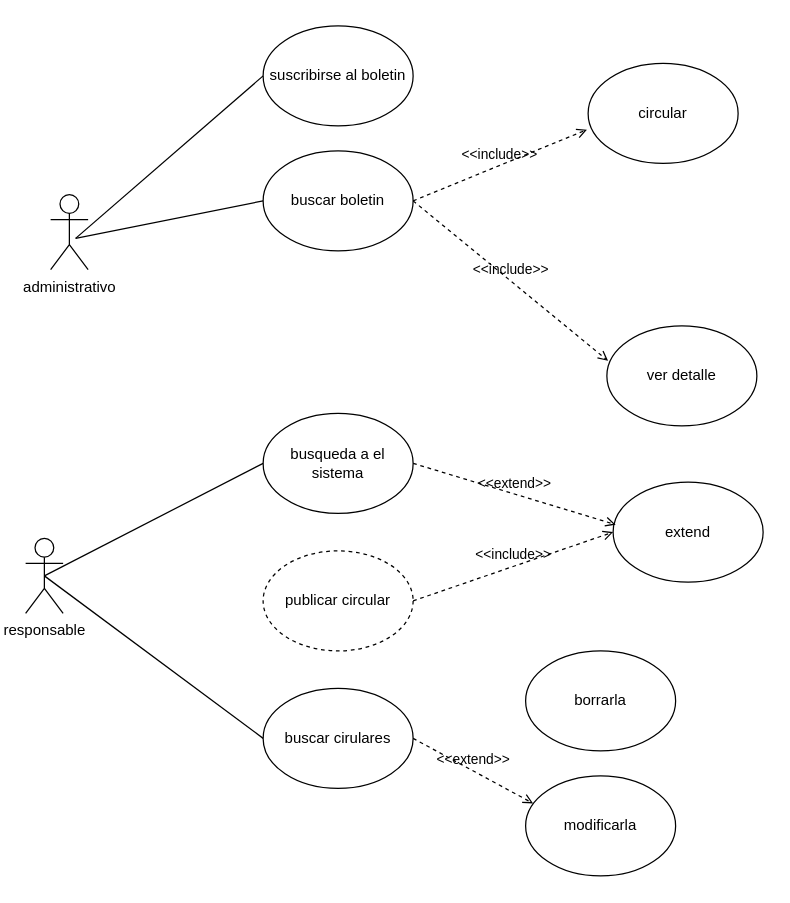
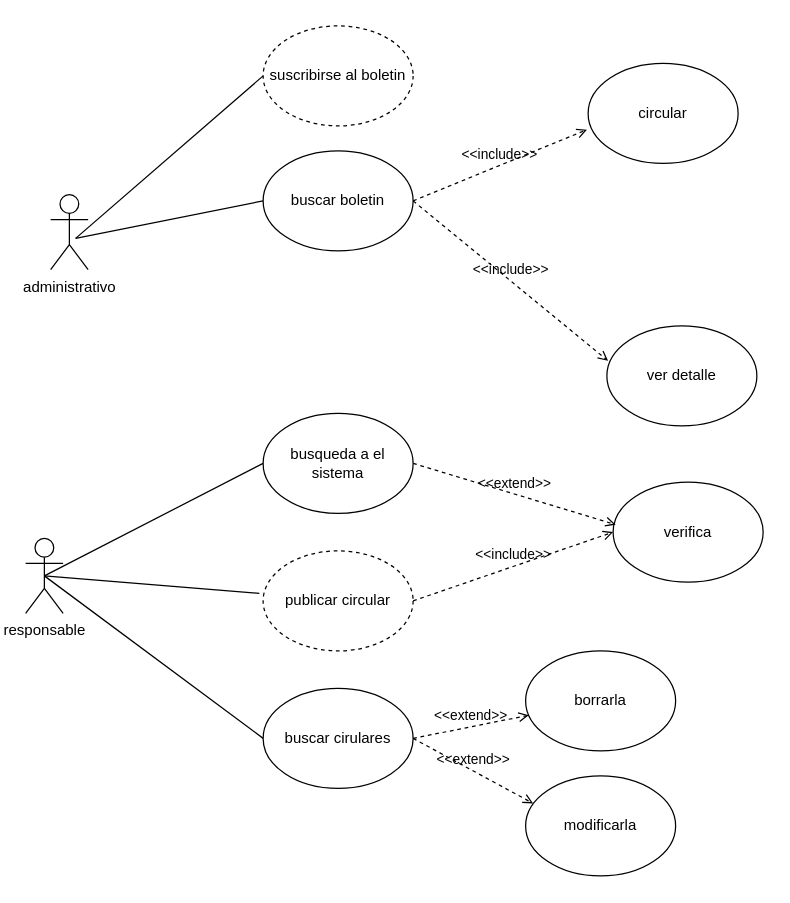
- <mxCell id="4" value="suscribirse al boletin" style="ellipse;whiteSpace=wrap;html=1;" parent="1" vertex="1"><mxGeometry x="210" y="20" width="120" height="80" as="geometry" /></mxCell>
+ <mxCell id="4" value="suscribirse al boletin" style="ellipse;whiteSpace=wrap;html=1;dashed=1;" parent="1" vertex="1"><mxGeometry x="210" y="20" width="120" height="80" as="geometry" /></mxCell>
- <mxCell id="18" value="extend" style="ellipse;whiteSpace=wrap;html=1;" parent="1" vertex="1"><mxGeometry x="490" y="385" width="120" height="80" as="geometry" /></mxCell>
+ <mxCell id="18" value="verifica" style="ellipse;whiteSpace=wrap;html=1;" parent="1" vertex="1"><mxGeometry x="490" y="385" width="120" height="80" as="geometry" /></mxCell>
+ <mxCell id="13" value="" style="endArrow=none;html=1;rounded=0;exitX=0.5;exitY=0.5;exitDx=0;exitDy=0;exitPerimeter=0;entryX=-0.025;entryY=0.425;entryDx=0;entryDy=0;entryPerimeter=0;" parent="1" source="3" target="8" edge="1"><mxGeometry width="50" height="50" relative="1" as="geometry"><mxPoint x="160" y="380" as="sourcePoint" /><mxPoint x="210" y="330" as="targetPoint" /></mxGeometry></mxCell>
+ <mxCell id="22" value="&amp;lt;&amp;lt;extend&amp;gt;&amp;gt;" style="html=1;verticalAlign=bottom;labelBackgroundColor=none;endArrow=open;endFill=0;dashed=1;rounded=0;exitX=1;exitY=0.5;exitDx=0;exitDy=0;" parent="1" source="9" target="20" edge="1"><mxGeometry width="160" relative="1" as="geometry"><mxPoint x="220" y="580" as="sourcePoint" /><mxPoint x="380" y="580" as="targetPoint" /></mxGeometry></mxCell>
